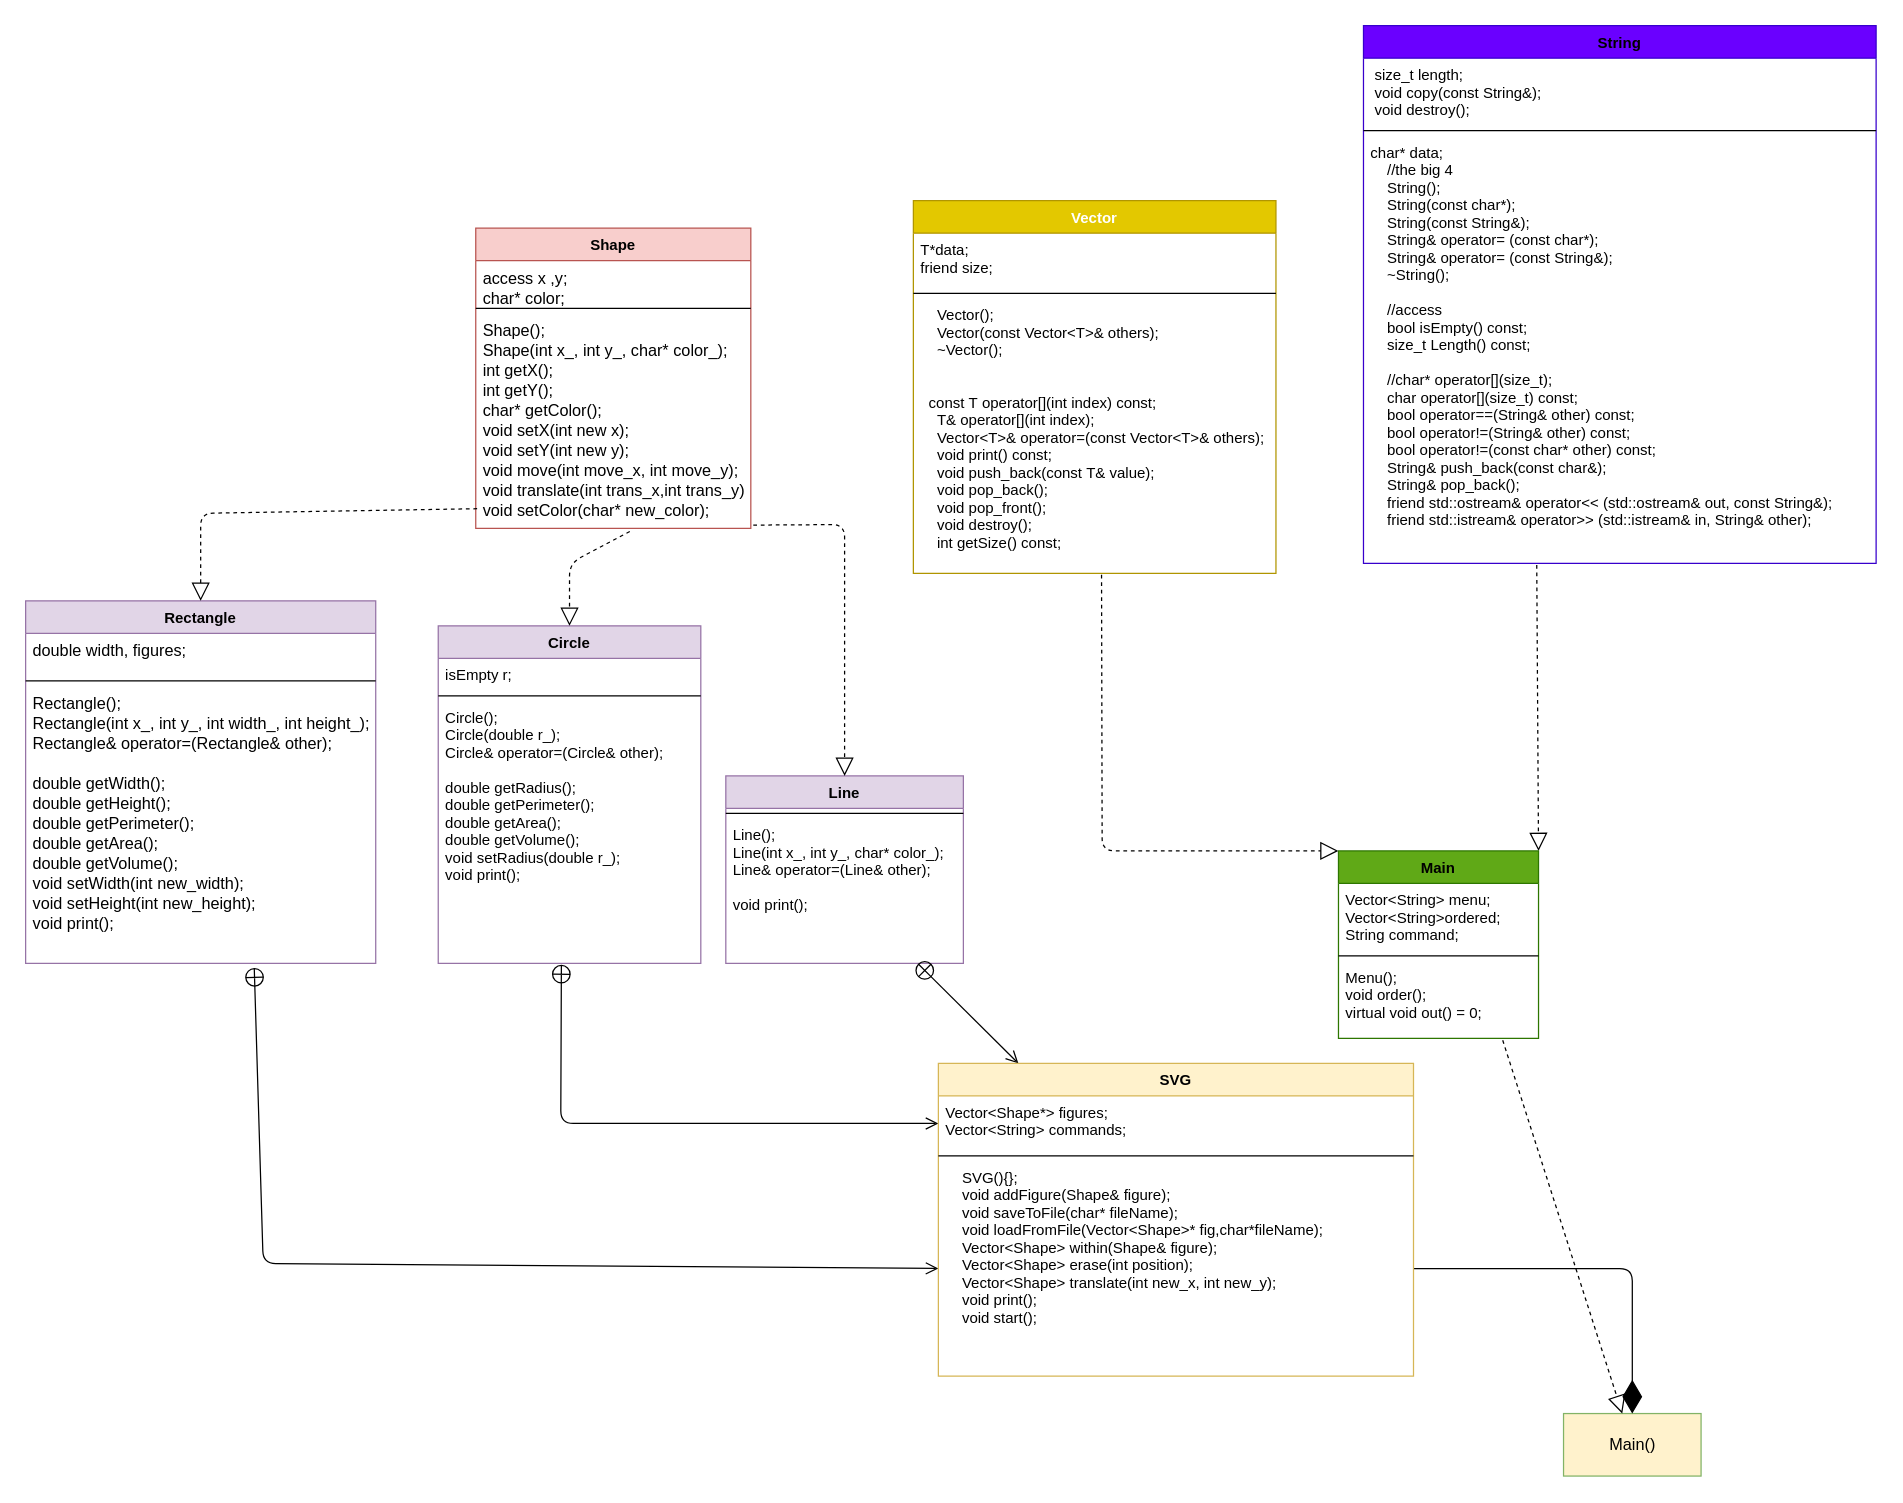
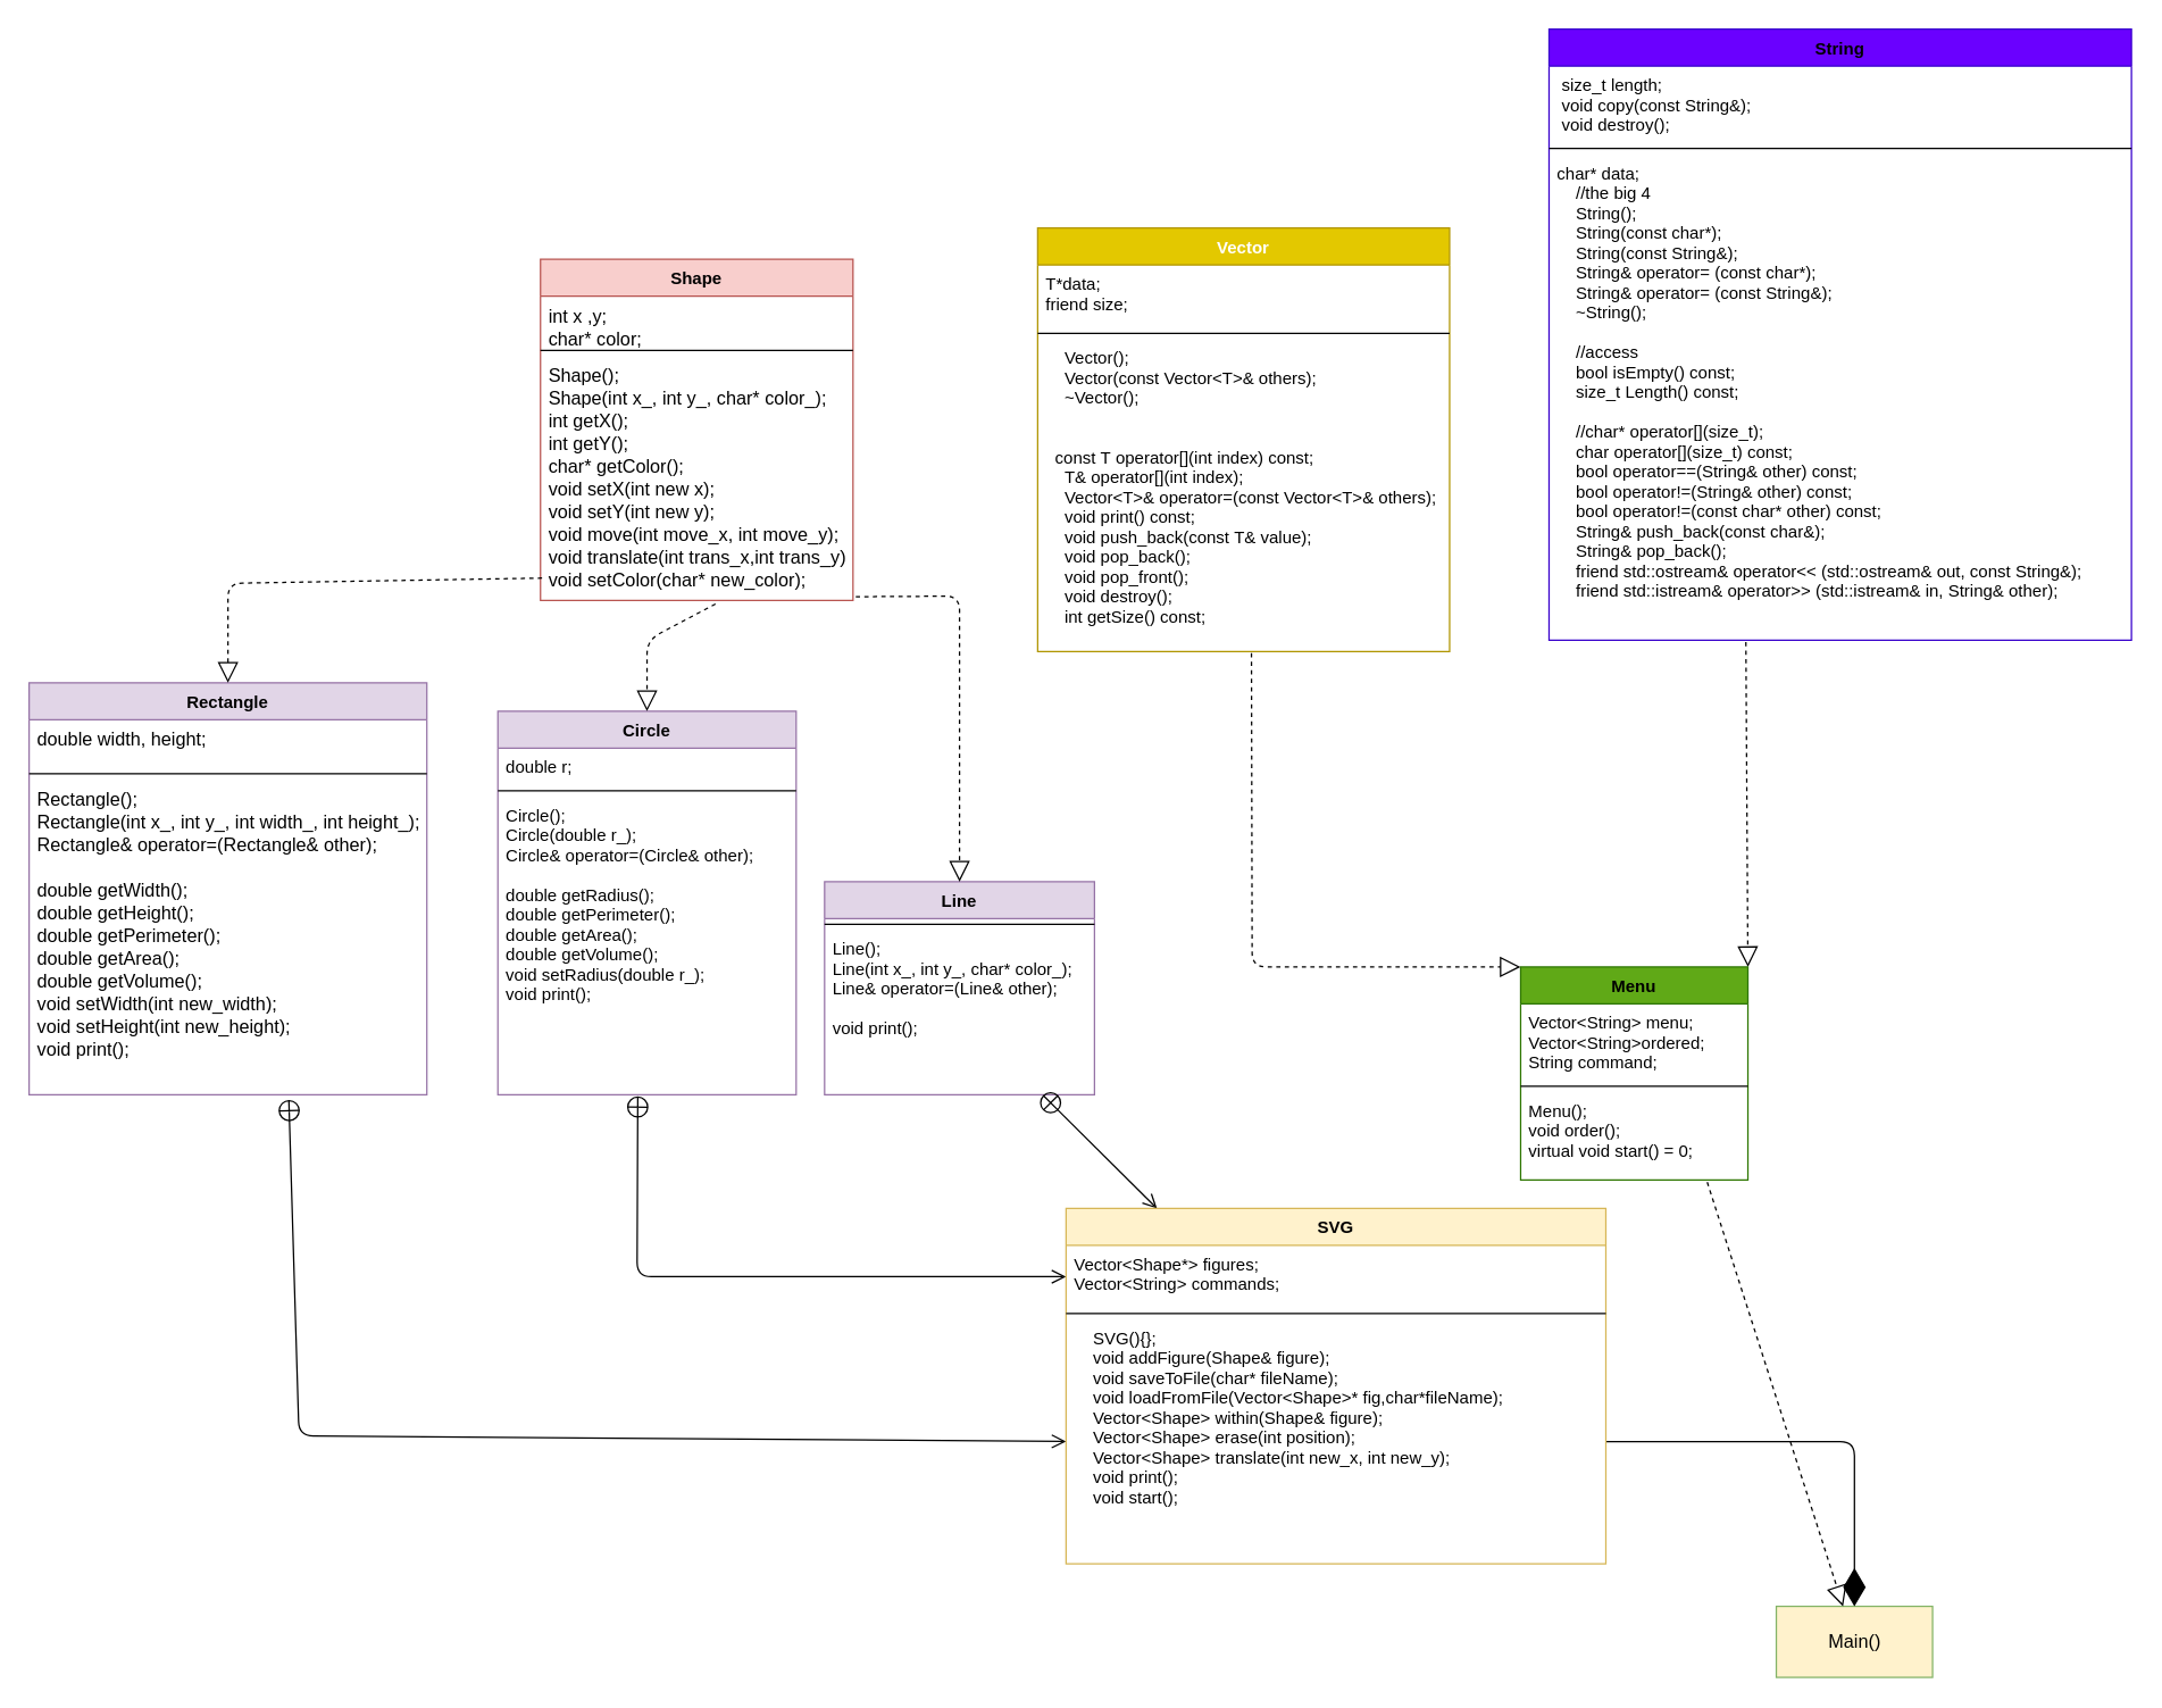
- <mxCell id="3" value="access x ,y;&#10;char* color;&#10;&#10;" style="text;strokeColor=none;fillColor=none;align=left;verticalAlign=top;spacingLeft=4;spacingRight=4;overflow=hidden;rotatable=0;points=[[0,0.5],[1,0.5]];portConstraint=eastwest;fontSize=13;" parent="2" vertex="1"><mxGeometry y="26" width="220" height="34" as="geometry" /></mxCell>
+ <mxCell id="3" value="int x ,y;&#10;char* color;&#10;&#10;" style="text;strokeColor=none;fillColor=none;align=left;verticalAlign=top;spacingLeft=4;spacingRight=4;overflow=hidden;rotatable=0;points=[[0,0.5],[1,0.5]];portConstraint=eastwest;fontSize=13;" parent="2" vertex="1"><mxGeometry y="26" width="220" height="34" as="geometry" /></mxCell>
- <mxCell id="7" value="double width, figures;" style="text;strokeColor=none;fillColor=none;align=left;verticalAlign=top;spacingLeft=4;spacingRight=4;overflow=hidden;rotatable=0;points=[[0,0.5],[1,0.5]];portConstraint=eastwest;fontSize=13;" parent="6" vertex="1"><mxGeometry y="26" width="280" height="34" as="geometry" /></mxCell>
+ <mxCell id="7" value="double width, height;" style="text;strokeColor=none;fillColor=none;align=left;verticalAlign=top;spacingLeft=4;spacingRight=4;overflow=hidden;rotatable=0;points=[[0,0.5],[1,0.5]];portConstraint=eastwest;fontSize=13;" parent="6" vertex="1"><mxGeometry y="26" width="280" height="34" as="geometry" /></mxCell>
- <mxCell id="11" value="isEmpty r;" style="text;strokeColor=none;fillColor=none;align=left;verticalAlign=top;spacingLeft=4;spacingRight=4;overflow=hidden;rotatable=0;points=[[0,0.5],[1,0.5]];portConstraint=eastwest;" parent="10" vertex="1"><mxGeometry y="26" width="210" height="26" as="geometry" /></mxCell>
+ <mxCell id="11" value="double r;" style="text;strokeColor=none;fillColor=none;align=left;verticalAlign=top;spacingLeft=4;spacingRight=4;overflow=hidden;rotatable=0;points=[[0,0.5],[1,0.5]];portConstraint=eastwest;" parent="10" vertex="1"><mxGeometry y="26" width="210" height="26" as="geometry" /></mxCell>
- <mxCell id="35" value="Main" style="swimlane;fontStyle=1;align=center;verticalAlign=top;childLayout=stackLayout;horizontal=1;startSize=26;horizontalStack=0;resizeParent=1;resizeParentMax=0;resizeLast=0;collapsible=1;marginBottom=0;fillColor=#60a917;strokeColor=#2D7600;" vertex="1" parent="1"><mxGeometry x="1070" y="680" width="160" height="150" as="geometry" /></mxCell>
+ <mxCell id="35" value="Menu" style="swimlane;fontStyle=1;align=center;verticalAlign=top;childLayout=stackLayout;horizontal=1;startSize=26;horizontalStack=0;resizeParent=1;resizeParentMax=0;resizeLast=0;collapsible=1;marginBottom=0;fillColor=#60a917;strokeColor=#2D7600;" vertex="1" parent="1"><mxGeometry x="1070" y="680" width="160" height="150" as="geometry" /></mxCell>
- <mxCell id="38" value="Menu();&#10;void order();&#10;virtual void out() = 0;" style="text;strokeColor=none;fillColor=none;align=left;verticalAlign=top;spacingLeft=4;spacingRight=4;overflow=hidden;rotatable=0;points=[[0,0.5],[1,0.5]];portConstraint=eastwest;" vertex="1" parent="35"><mxGeometry y="88" width="160" height="62" as="geometry" /></mxCell>
+ <mxCell id="38" value="Menu();&#10;void order();&#10;virtual void start() = 0;" style="text;strokeColor=none;fillColor=none;align=left;verticalAlign=top;spacingLeft=4;spacingRight=4;overflow=hidden;rotatable=0;points=[[0,0.5],[1,0.5]];portConstraint=eastwest;" vertex="1" parent="35"><mxGeometry y="88" width="160" height="62" as="geometry" /></mxCell>
